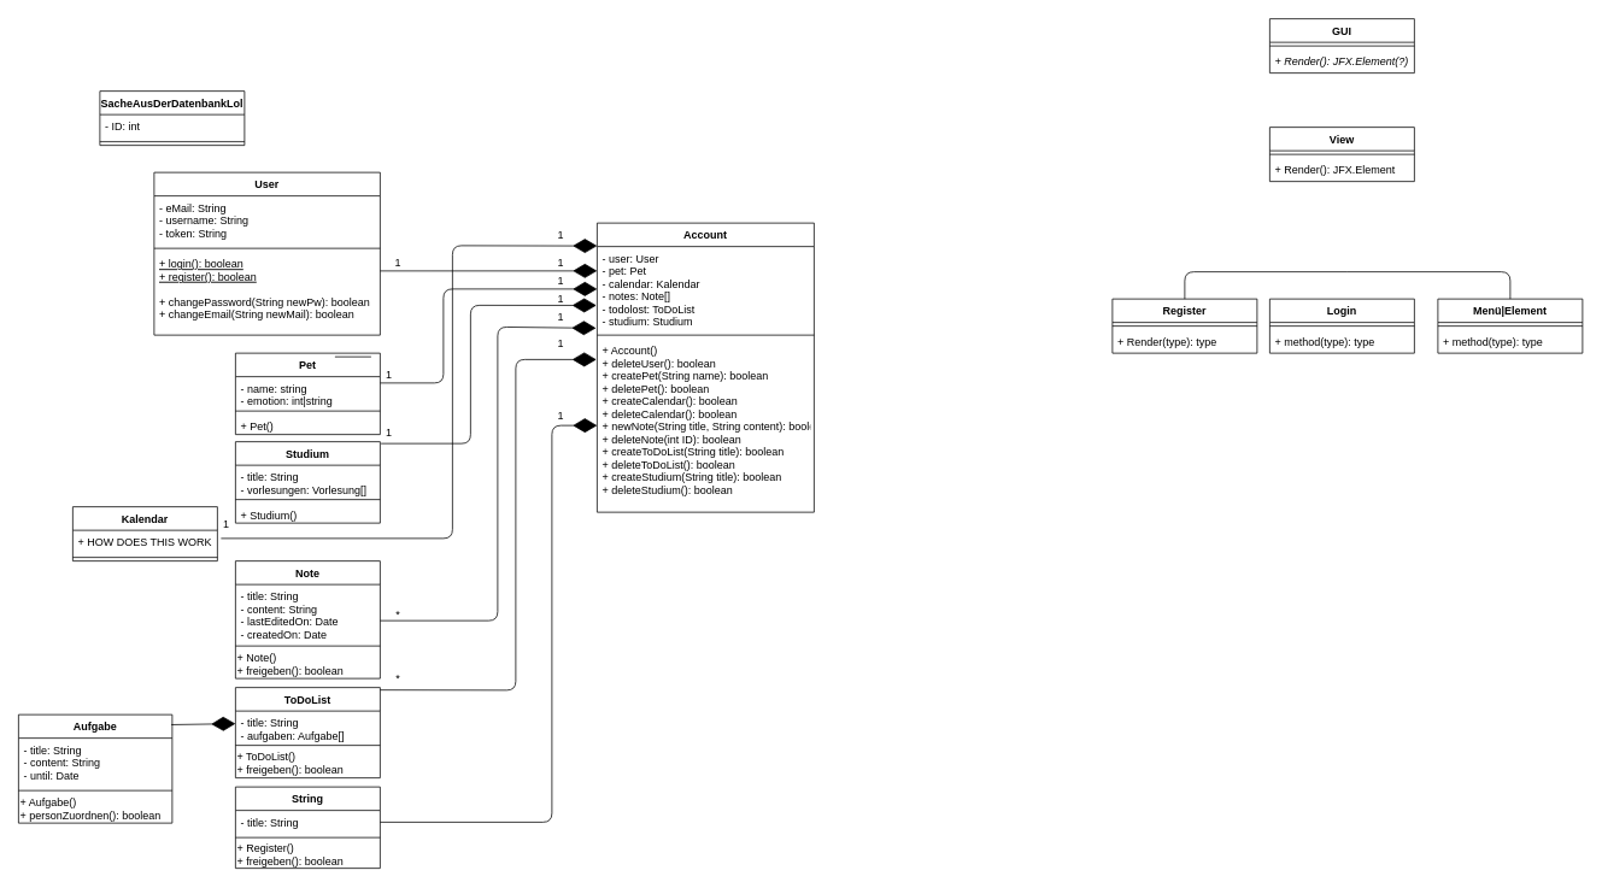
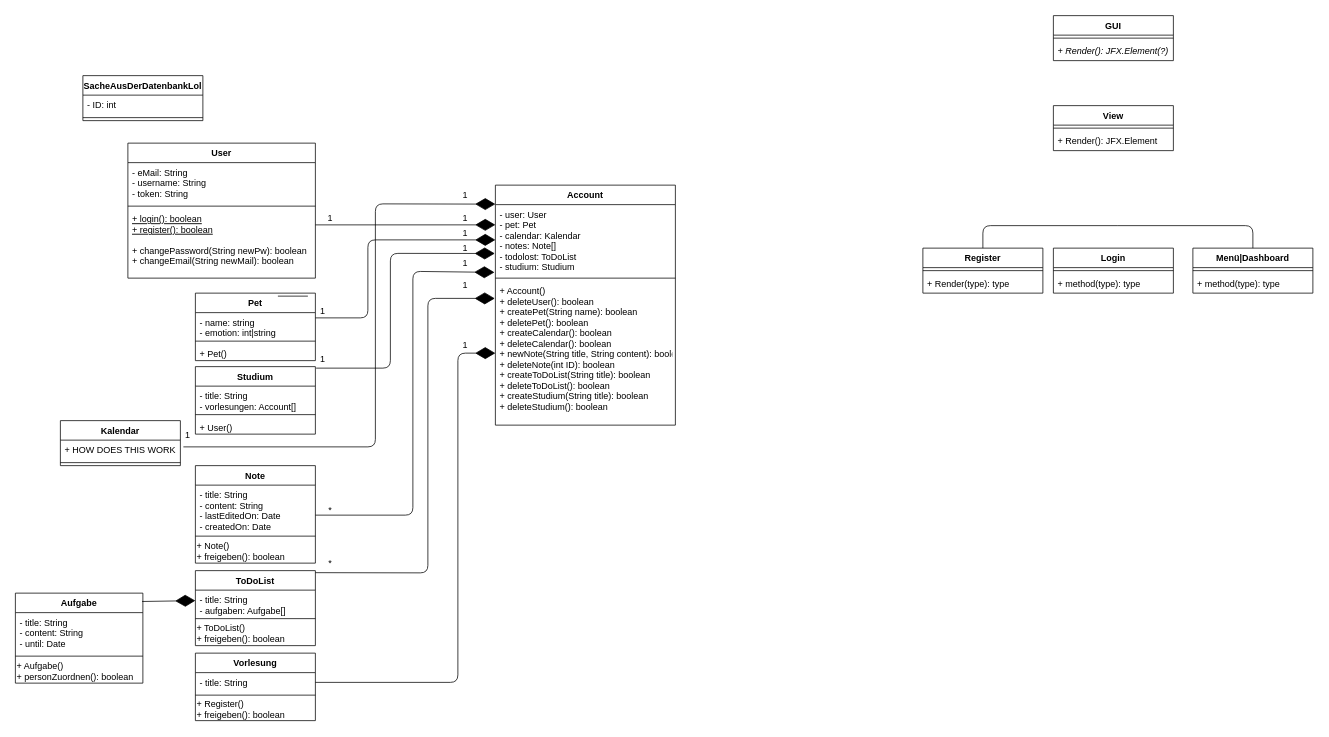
- <mxCell id="5" value="Menü|Element" style="swimlane;fontStyle=1;align=center;verticalAlign=top;childLayout=stackLayout;horizontal=1;startSize=26;horizontalStack=0;resizeParent=1;resizeParentMax=0;resizeLast=0;collapsible=1;marginBottom=0;" vertex="1" parent="1"><mxGeometry x="1590" y="330" width="160" height="60" as="geometry" /></mxCell>
+ <mxCell id="5" value="Menü|Dashboard" style="swimlane;fontStyle=1;align=center;verticalAlign=top;childLayout=stackLayout;horizontal=1;startSize=26;horizontalStack=0;resizeParent=1;resizeParentMax=0;resizeLast=0;collapsible=1;marginBottom=0;" vertex="1" parent="1"><mxGeometry x="1590" y="330" width="160" height="60" as="geometry" /></mxCell>
- <mxCell id="48" value="- title: String&#10;- vorlesungen: Vorlesung[]" style="text;strokeColor=none;fillColor=none;align=left;verticalAlign=top;spacingLeft=4;spacingRight=4;overflow=hidden;rotatable=0;points=[[0,0.5],[1,0.5]];portConstraint=eastwest;" vertex="1" parent="47"><mxGeometry y="26" width="160" height="34" as="geometry" /></mxCell>
+ <mxCell id="48" value="- title: String&#10;- vorlesungen: Account[]" style="text;strokeColor=none;fillColor=none;align=left;verticalAlign=top;spacingLeft=4;spacingRight=4;overflow=hidden;rotatable=0;points=[[0,0.5],[1,0.5]];portConstraint=eastwest;" vertex="1" parent="47"><mxGeometry y="26" width="160" height="34" as="geometry" /></mxCell>
- <mxCell id="50" value="+ Studium()" style="text;strokeColor=none;fillColor=none;align=left;verticalAlign=top;spacingLeft=4;spacingRight=4;overflow=hidden;rotatable=0;points=[[0,0.5],[1,0.5]];portConstraint=eastwest;" vertex="1" parent="47"><mxGeometry y="68" width="160" height="22" as="geometry" /></mxCell>
+ <mxCell id="50" value="+ User()" style="text;strokeColor=none;fillColor=none;align=left;verticalAlign=top;spacingLeft=4;spacingRight=4;overflow=hidden;rotatable=0;points=[[0,0.5],[1,0.5]];portConstraint=eastwest;" vertex="1" parent="47"><mxGeometry y="68" width="160" height="22" as="geometry" /></mxCell>
- <mxCell id="51" value="String" style="swimlane;fontStyle=1;align=center;verticalAlign=top;childLayout=stackLayout;horizontal=1;startSize=26;horizontalStack=0;resizeParent=1;resizeParentMax=0;resizeLast=0;collapsible=1;marginBottom=0;" vertex="1" parent="1"><mxGeometry x="260" y="870" width="160" height="90" as="geometry" /></mxCell>
+ <mxCell id="51" value="Vorlesung" style="swimlane;fontStyle=1;align=center;verticalAlign=top;childLayout=stackLayout;horizontal=1;startSize=26;horizontalStack=0;resizeParent=1;resizeParentMax=0;resizeLast=0;collapsible=1;marginBottom=0;" vertex="1" parent="1"><mxGeometry x="260" y="870" width="160" height="90" as="geometry" /></mxCell>
